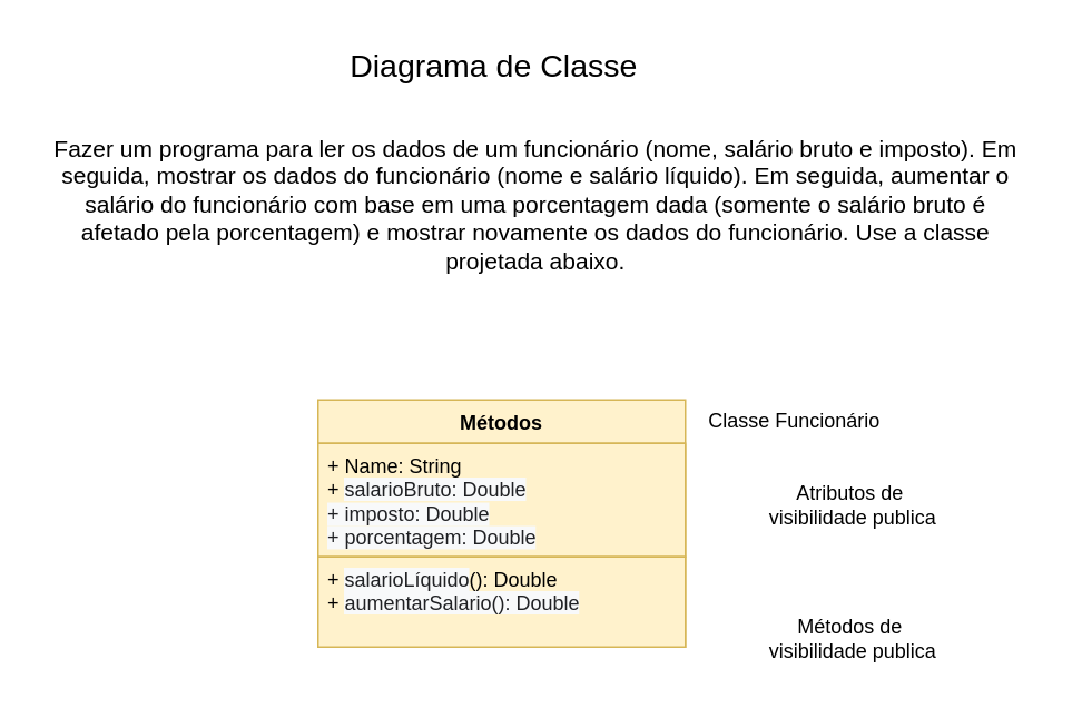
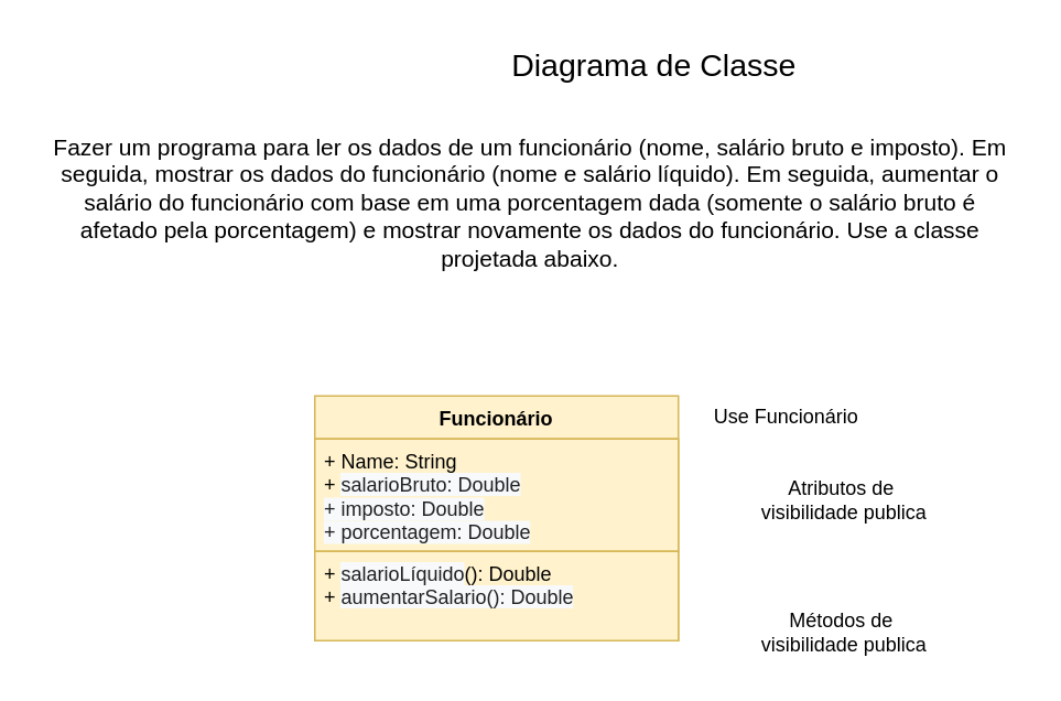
- <mxCell id="9" value="&lt;font style=&quot;font-size: 19px;&quot;&gt;Diagrama de Classe&lt;/font&gt;" style="text;html=1;align=center;verticalAlign=middle;resizable=0;points=[];autosize=1;strokeColor=none;fillColor=none;" vertex="1" parent="1"><mxGeometry x="195" y="20" width="200" height="40" as="geometry" /></mxCell>
+ <mxCell id="9" value="&lt;font style=&quot;font-size: 19px;&quot;&gt;Diagrama de Classe&lt;/font&gt;" style="text;html=1;align=center;verticalAlign=middle;resizable=0;points=[];autosize=1;strokeColor=none;fillColor=none;" vertex="1" parent="1"><mxGeometry x="295" y="20" width="200" height="40" as="geometry" /></mxCell>
- <mxCell id="8" value="Classe Funcionário" style="text;html=1;align=center;verticalAlign=middle;resizable=0;points=[];autosize=1;strokeColor=none;fillColor=none;" vertex="1" parent="1"><mxGeometry x="410" y="237" width="130" height="30" as="geometry" /></mxCell>
+ <mxCell id="8" value="Use Funcionário" style="text;html=1;align=center;verticalAlign=middle;resizable=0;points=[];autosize=1;strokeColor=none;fillColor=none;" vertex="1" parent="1"><mxGeometry x="410" y="237" width="130" height="30" as="geometry" /></mxCell>
- <mxCell id="2" value="Métodos" style="swimlane;fontStyle=1;align=center;verticalAlign=top;childLayout=stackLayout;horizontal=1;startSize=26;horizontalStack=0;resizeParent=1;resizeParentMax=0;resizeLast=0;collapsible=1;marginBottom=0;whiteSpace=wrap;html=1;fillColor=#fff2cc;strokeColor=#d6b656;" vertex="1" parent="1"><mxGeometry x="190" y="239" width="220" height="148" as="geometry" /></mxCell>
+ <mxCell id="2" value="Funcionário" style="swimlane;fontStyle=1;align=center;verticalAlign=top;childLayout=stackLayout;horizontal=1;startSize=26;horizontalStack=0;resizeParent=1;resizeParentMax=0;resizeLast=0;collapsible=1;marginBottom=0;whiteSpace=wrap;html=1;fillColor=#fff2cc;strokeColor=#d6b656;" vertex="1" parent="1"><mxGeometry x="190" y="239" width="220" height="148" as="geometry" /></mxCell>
